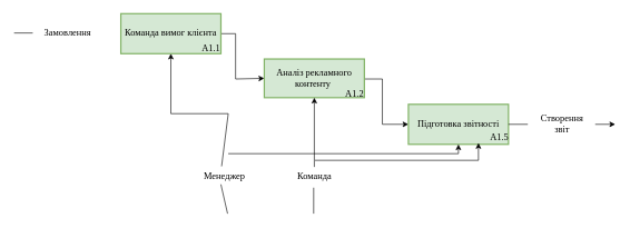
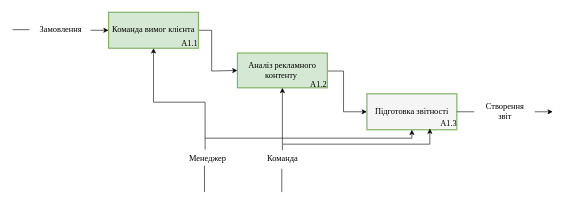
+ <mxCell id="4" value="" style="endArrow=classic;html=1;rounded=0;entryX=0;entryY=0.5;entryDx=0;entryDy=0;" parent="1" source="5" target="3" edge="1"><mxGeometry width="50" height="50" relative="1" as="geometry"><mxPoint x="80" y="49.5" as="sourcePoint" /><mxPoint x="150" y="49.5" as="targetPoint" /></mxGeometry></mxCell>
- <mxCell id="12" value="Підготовка звітності" style="rounded=0;whiteSpace=wrap;html=1;fontSize=14;fillColor=#d5e8d4;strokeColor=#82b366;strokeWidth=2;fontFamily=Georgia;" parent="1" vertex="1"><mxGeometry x="611" y="156" width="150" height="60" as="geometry" /></mxCell>
+ <mxCell id="12" value="Підготовка звітності" style="rounded=0;whiteSpace=wrap;html=1;fontSize=14;fillColor=#f5f5f5;strokeColor=#82b366;strokeWidth=2;fontFamily=Georgia;" parent="1" vertex="1"><mxGeometry x="611" y="156" width="150" height="60" as="geometry" /></mxCell>
- <mxCell id="13" value="А1.5" style="text;html=1;align=center;verticalAlign=middle;resizable=0;points=[];autosize=1;strokeColor=none;fillColor=none;fontFamily=Georgia;fontSize=14;" parent="1" vertex="1"><mxGeometry x="722" y="192" width="50" height="30" as="geometry" /></mxCell>
+ <mxCell id="13" value="А1.3" style="text;html=1;align=center;verticalAlign=middle;resizable=0;points=[];autosize=1;strokeColor=none;fillColor=none;fontFamily=Georgia;fontSize=14;" parent="1" vertex="1"><mxGeometry x="722" y="192" width="50" height="30" as="geometry" /></mxCell>
- <mxCell id="14" value="Менеджер" style="text;html=1;align=center;verticalAlign=middle;resizable=0;points=[];autosize=1;strokeColor=none;fillColor=none;fontFamily=Georgia;fontSize=14;" parent="1" vertex="1"><mxGeometry x="290" y="250" width="90" height="30" as="geometry" /></mxCell>
+ <mxCell id="14" value="Менеджер" style="text;html=1;align=center;verticalAlign=middle;resizable=0;points=[];autosize=1;strokeColor=none;fillColor=none;fontFamily=Georgia;fontSize=14;" parent="1" vertex="1"><mxGeometry x="300" y="250" width="90" height="30" as="geometry" /></mxCell>
